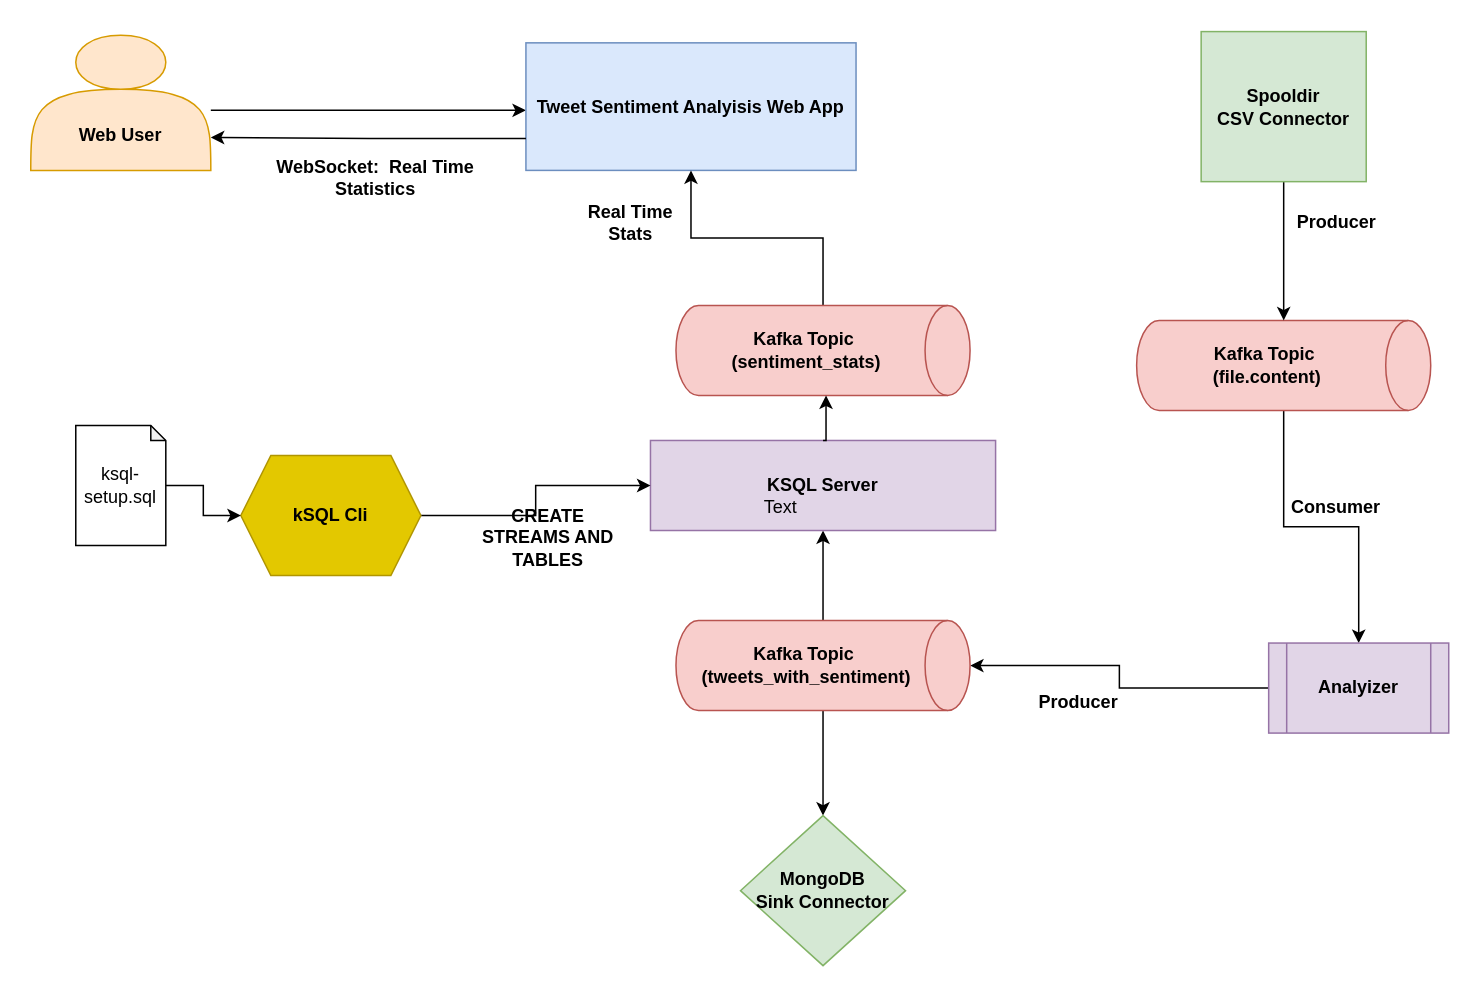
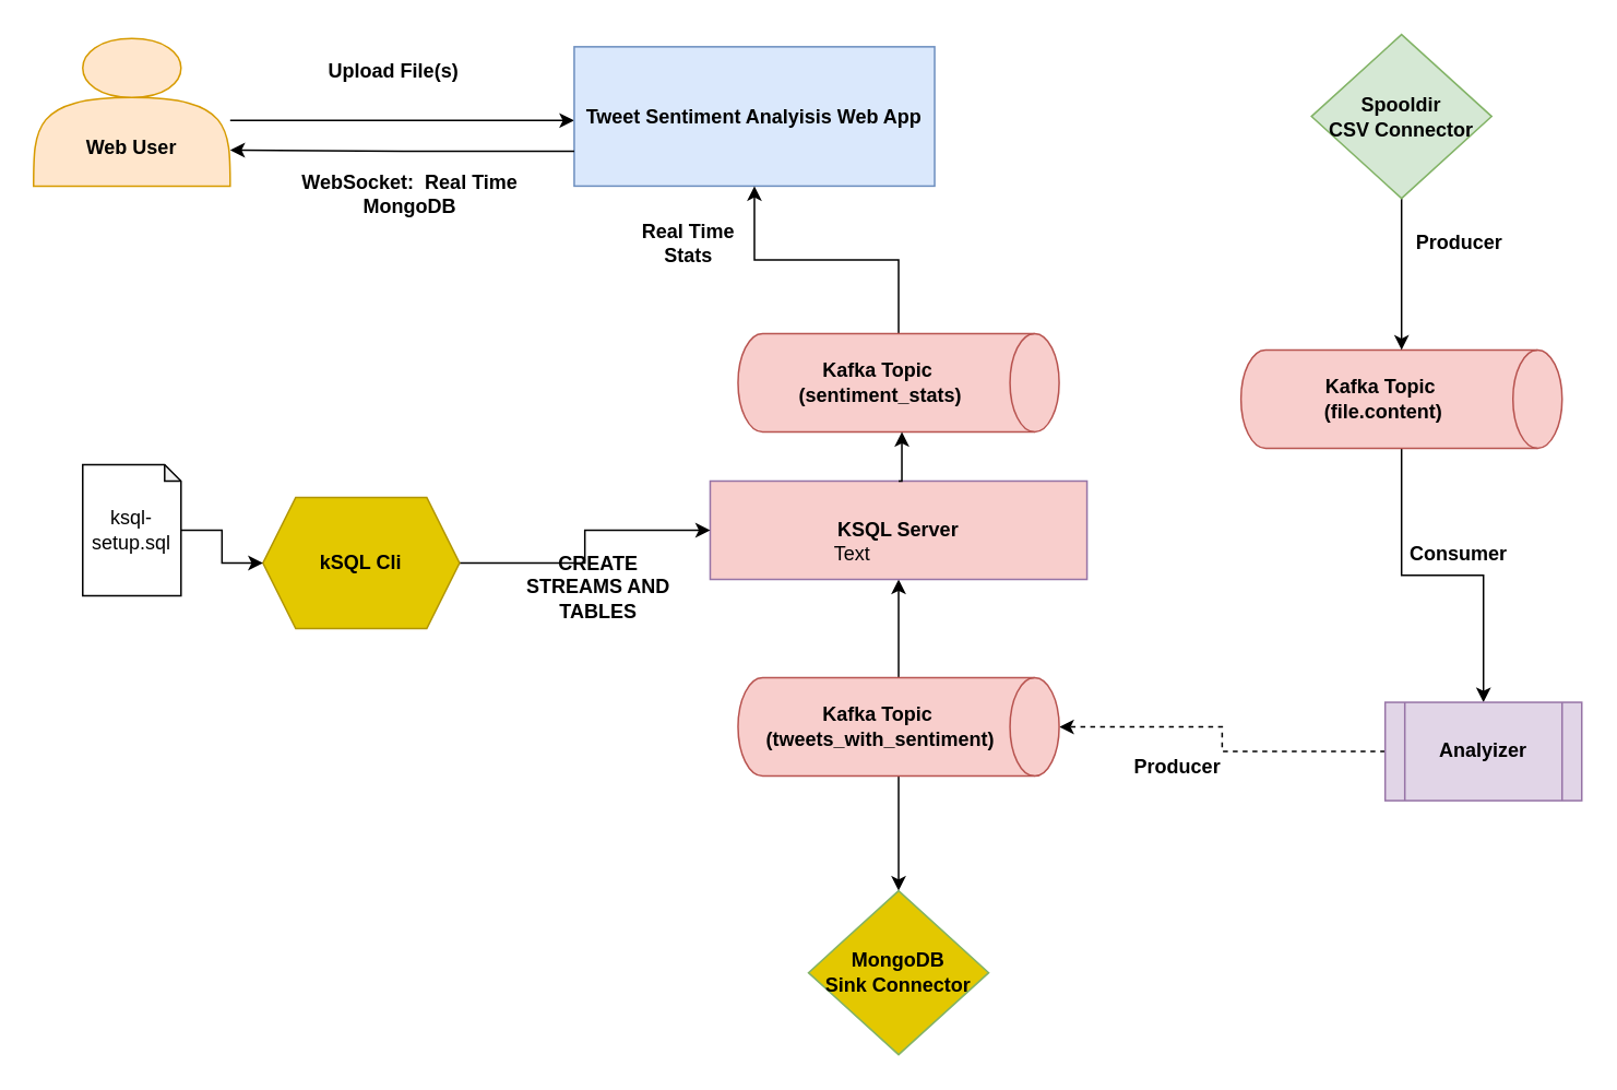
+ <mxCell id="6" value="Upload File(s)" style="text;html=1;align=center;verticalAlign=middle;whiteSpace=wrap;rounded=0;labelBackgroundColor=none;fontStyle=1" vertex="1" parent="1"><mxGeometry x="170" y="28" width="140" height="30" as="geometry" /></mxCell>
- <mxCell id="11" value="Spooldir&lt;div&gt;CSV Connector&lt;/div&gt;" style="whiteSpace=wrap;html=1;fontStyle=1;fillColor=#d5e8d4;strokeColor=#82b366;rounded=0;" vertex="1" parent="1"><mxGeometry x="800" y="20.5" width="110" height="100" as="geometry" /></mxCell>
+ <mxCell id="11" value="Spooldir&lt;div&gt;CSV Connector&lt;/div&gt;" style="rhombus;whiteSpace=wrap;html=1;fontStyle=1;fillColor=#d5e8d4;strokeColor=#82b366;" vertex="1" parent="1"><mxGeometry x="800" y="20.5" width="110" height="100" as="geometry" /></mxCell>
- <mxCell id="7" value="WebSocket:&amp;nbsp; Real Time Statistics" style="text;html=1;align=center;verticalAlign=middle;whiteSpace=wrap;rounded=0;labelBackgroundColor=none;fontStyle=1" vertex="1" parent="1"><mxGeometry x="180" y="103" width="140" height="30" as="geometry" /></mxCell>
+ <mxCell id="7" value="WebSocket:&amp;nbsp; Real Time MongoDB" style="text;html=1;align=center;verticalAlign=middle;whiteSpace=wrap;rounded=0;labelBackgroundColor=none;fontStyle=1" vertex="1" parent="1"><mxGeometry x="180" y="103" width="140" height="30" as="geometry" /></mxCell>
- <mxCell id="18" value="KSQL Server" style="whiteSpace=wrap;html=1;fillColor=#e1d5e7;strokeColor=#9673a6;fontStyle=1" vertex="1" parent="1"><mxGeometry x="433" y="293" width="230" height="60" as="geometry" /></mxCell>
+ <mxCell id="18" value="KSQL Server" style="whiteSpace=wrap;html=1;fillColor=#f8cecc;strokeColor=#9673a6;fontStyle=1;" vertex="1" parent="1"><mxGeometry x="433" y="293" width="230" height="60" as="geometry" /></mxCell>
- <mxCell id="12" value="" style="edgeStyle=orthogonalEdgeStyle;rounded=0;orthogonalLoop=1;jettySize=auto;html=1;" edge="1" parent="1" source="13" target="16"><mxGeometry relative="1" as="geometry" /></mxCell>
+ <mxCell id="12" value="" style="edgeStyle=orthogonalEdgeStyle;rounded=0;orthogonalLoop=1;jettySize=auto;html=1;dashed=1;" edge="1" parent="1" source="13" target="16"><mxGeometry relative="1" as="geometry" /></mxCell>
- <mxCell id="17" value="MongoDB&lt;div&gt;Sink Connector&lt;/div&gt;" style="rhombus;whiteSpace=wrap;html=1;fillColor=#d5e8d4;strokeColor=#82b366;fontStyle=1" vertex="1" parent="1"><mxGeometry x="493" y="543" width="110" height="100" as="geometry" /></mxCell>
+ <mxCell id="17" value="MongoDB&lt;div&gt;Sink Connector&lt;/div&gt;" style="rhombus;whiteSpace=wrap;html=1;fillColor=#e3c800;strokeColor=#82b366;fontStyle=1;" vertex="1" parent="1"><mxGeometry x="493" y="543" width="110" height="100" as="geometry" /></mxCell>
